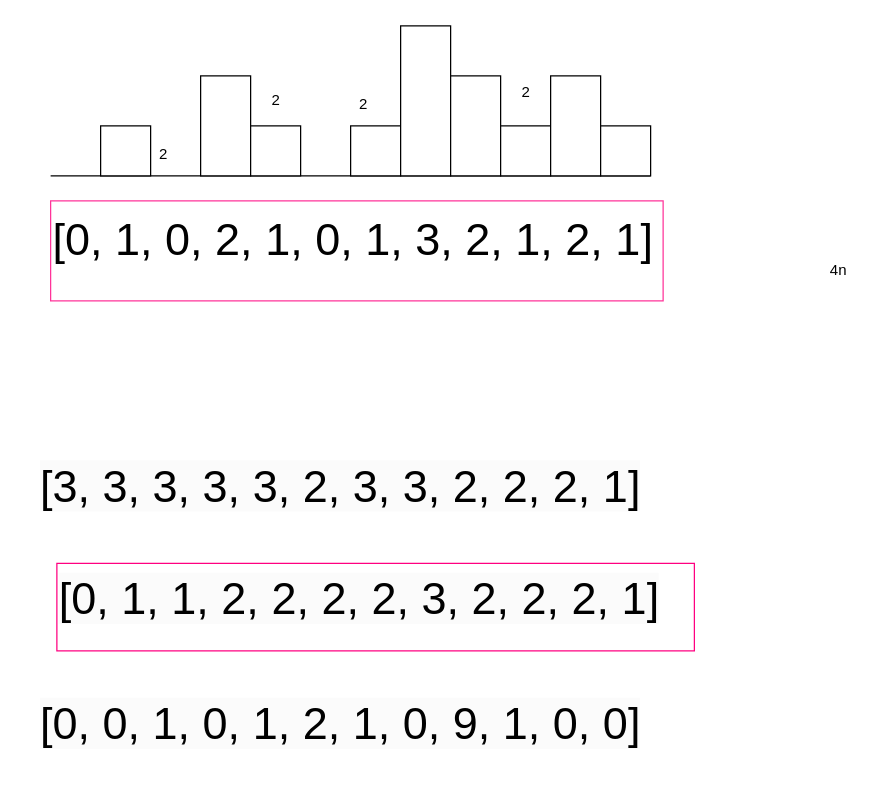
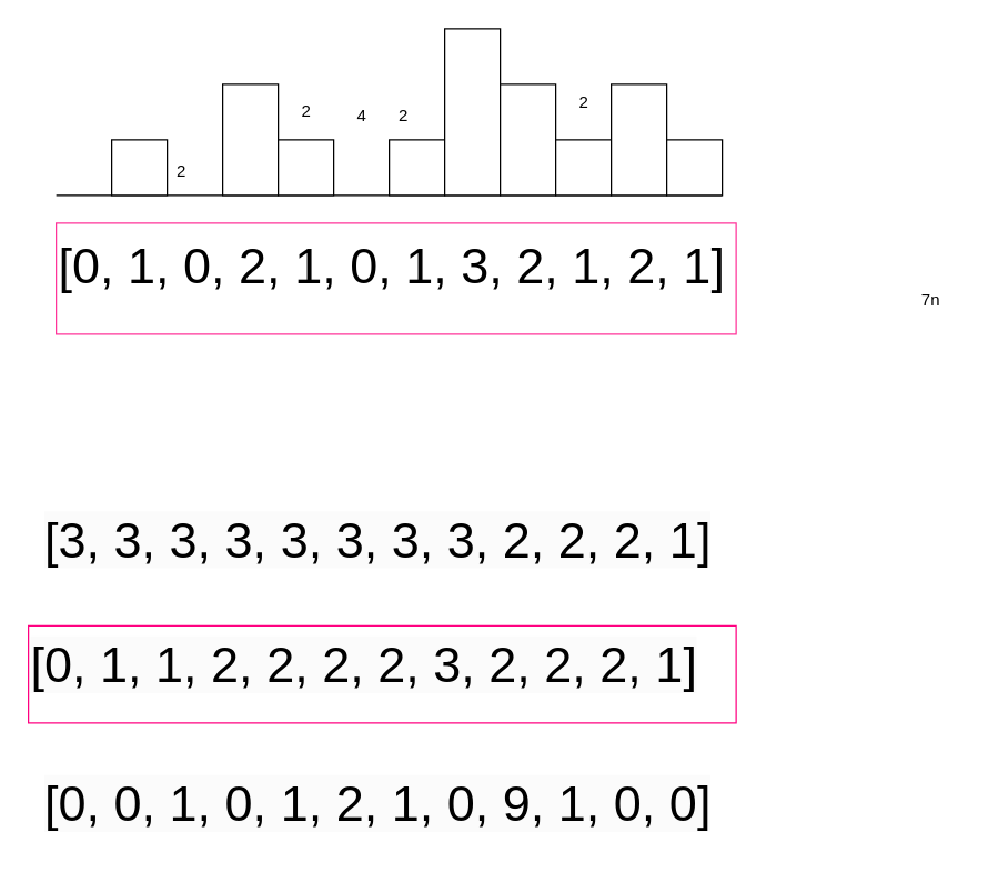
+ <mxCell id="19" value="4" style="text;html=1;align=center;verticalAlign=middle;resizable=0;points=[];autosize=1;strokeColor=none;fillColor=none;" vertex="1" parent="1"><mxGeometry x="245" y="68" width="30" height="30" as="geometry" /></mxCell>
- <mxCell id="22" value="4n&lt;div&gt;&lt;br&gt;&lt;/div&gt;" style="text;html=1;align=center;verticalAlign=middle;resizable=0;points=[];autosize=1;strokeColor=none;fillColor=none;" vertex="1" parent="1"><mxGeometry x="650" y="203" width="40" height="40" as="geometry" /></mxCell>
+ <mxCell id="22" value="7n&lt;div&gt;&lt;br&gt;&lt;/div&gt;" style="text;html=1;align=center;verticalAlign=middle;resizable=0;points=[];autosize=1;strokeColor=none;fillColor=none;" vertex="1" parent="1"><mxGeometry x="650" y="203" width="40" height="40" as="geometry" /></mxCell>
- <mxCell id="14" value="&lt;span style=&quot;color: rgb(0, 0, 0); font-family: Arial, sans-serif; font-size: 36px; font-style: normal; font-variant-ligatures: normal; font-variant-caps: normal; font-weight: 400; letter-spacing: normal; orphans: 2; text-align: left; text-indent: 0px; text-transform: none; widows: 2; word-spacing: 0px; -webkit-text-stroke-width: 0px; white-space: pre-wrap; background-color: rgb(251, 251, 251); text-decoration-thickness: initial; text-decoration-style: initial; text-decoration-color: initial; display: inline !important; float: none;&quot;&gt;[3, 3, 3, 3, 3, 2, 3, 3, 2, 2, 2, 1]&lt;/span&gt;" style="text;whiteSpace=wrap;html=1;" vertex="1" parent="1"><mxGeometry x="30" y="360" width="510" height="70" as="geometry" /></mxCell>
+ <mxCell id="14" value="&lt;span style=&quot;color: rgb(0, 0, 0); font-family: Arial, sans-serif; font-size: 36px; font-style: normal; font-variant-ligatures: normal; font-variant-caps: normal; font-weight: 400; letter-spacing: normal; orphans: 2; text-align: left; text-indent: 0px; text-transform: none; widows: 2; word-spacing: 0px; -webkit-text-stroke-width: 0px; white-space: pre-wrap; background-color: rgb(251, 251, 251); text-decoration-thickness: initial; text-decoration-style: initial; text-decoration-color: initial; display: inline !important; float: none;&quot;&gt;[3, 3, 3, 3, 3, 3, 3, 3, 2, 2, 2, 1]&lt;/span&gt;" style="text;whiteSpace=wrap;html=1;" vertex="1" parent="1"><mxGeometry x="30" y="360" width="510" height="70" as="geometry" /></mxCell>
- <mxCell id="15" value="&lt;span style=&quot;color: rgb(0, 0, 0); font-family: Arial, sans-serif; font-size: 36px; font-style: normal; font-variant-ligatures: normal; font-variant-caps: normal; font-weight: 400; letter-spacing: normal; orphans: 2; text-align: left; text-indent: 0px; text-transform: none; widows: 2; word-spacing: 0px; -webkit-text-stroke-width: 0px; white-space: pre-wrap; background-color: rgb(251, 251, 251); text-decoration-thickness: initial; text-decoration-style: initial; text-decoration-color: initial; display: inline !important; float: none;&quot;&gt;[0, 1, 1, 2, 2, 2, 2, 3, 2, 2, 2, 1]&lt;/span&gt;" style="text;whiteSpace=wrap;html=1;strokeColor=#FF0080;" vertex="1" parent="1"><mxGeometry x="45" y="450" width="510" height="70" as="geometry" /></mxCell>
+ <mxCell id="15" value="&lt;span style=&quot;color: rgb(0, 0, 0); font-family: Arial, sans-serif; font-size: 36px; font-style: normal; font-variant-ligatures: normal; font-variant-caps: normal; font-weight: 400; letter-spacing: normal; orphans: 2; text-align: left; text-indent: 0px; text-transform: none; widows: 2; word-spacing: 0px; -webkit-text-stroke-width: 0px; white-space: pre-wrap; background-color: rgb(251, 251, 251); text-decoration-thickness: initial; text-decoration-style: initial; text-decoration-color: initial; display: inline !important; float: none;&quot;&gt;[0, 1, 1, 2, 2, 2, 2, 3, 2, 2, 2, 1]&lt;/span&gt;" style="text;whiteSpace=wrap;html=1;strokeColor=#FF0080;" vertex="1" parent="1"><mxGeometry x="20" y="450" width="510" height="70" as="geometry" /></mxCell>
